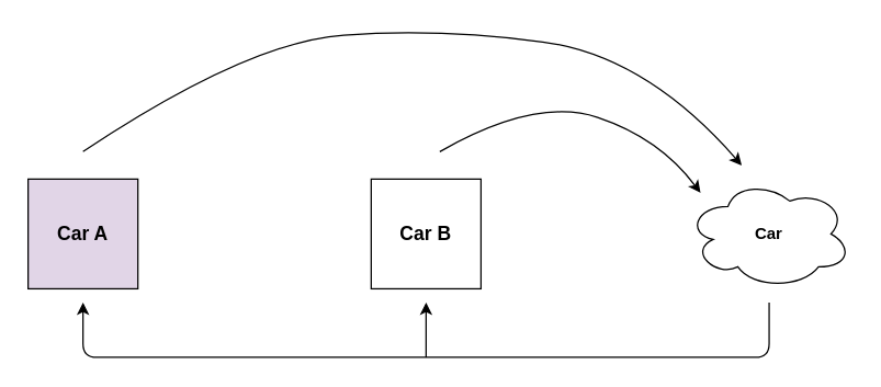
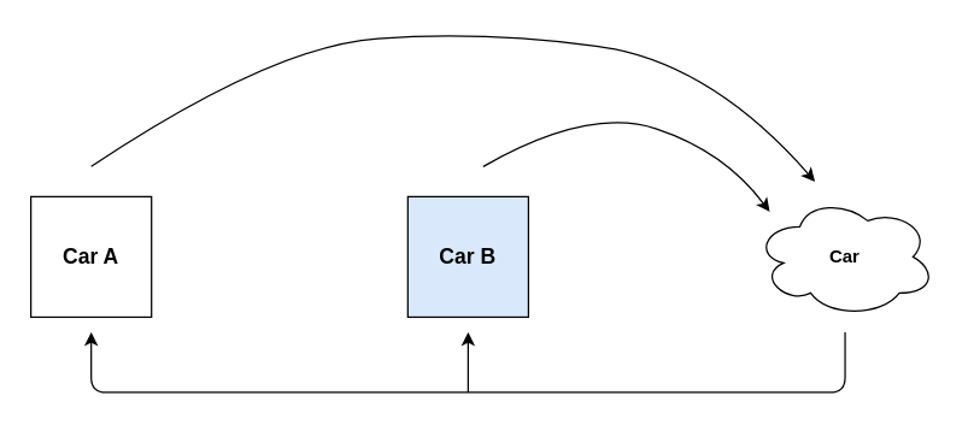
- <mxCell id="2" value="&lt;b&gt;&lt;font style=&quot;font-size: 14px&quot;&gt;Car A&lt;/font&gt;&lt;/b&gt;" style="whiteSpace=wrap;html=1;aspect=fixed;fillColor=#e1d5e7;" vertex="1" parent="1"><mxGeometry x="20" y="130" width="80" height="80" as="geometry" /></mxCell>
+ <mxCell id="2" value="&lt;b&gt;&lt;font style=&quot;font-size: 14px&quot;&gt;Car A&lt;/font&gt;&lt;/b&gt;" style="whiteSpace=wrap;html=1;aspect=fixed;" vertex="1" parent="1"><mxGeometry x="20" y="130" width="80" height="80" as="geometry" /></mxCell>
- <mxCell id="3" value="&lt;b&gt;&lt;font style=&quot;font-size: 14px&quot;&gt;Car B&lt;/font&gt;&lt;/b&gt;" style="whiteSpace=wrap;html=1;aspect=fixed;" vertex="1" parent="1"><mxGeometry x="270" y="130" width="80" height="80" as="geometry" /></mxCell>
+ <mxCell id="3" value="&lt;b&gt;&lt;font style=&quot;font-size: 14px&quot;&gt;Car B&lt;/font&gt;&lt;/b&gt;" style="whiteSpace=wrap;html=1;aspect=fixed;fillColor=#dae8fc;" vertex="1" parent="1"><mxGeometry x="270" y="130" width="80" height="80" as="geometry" /></mxCell>
